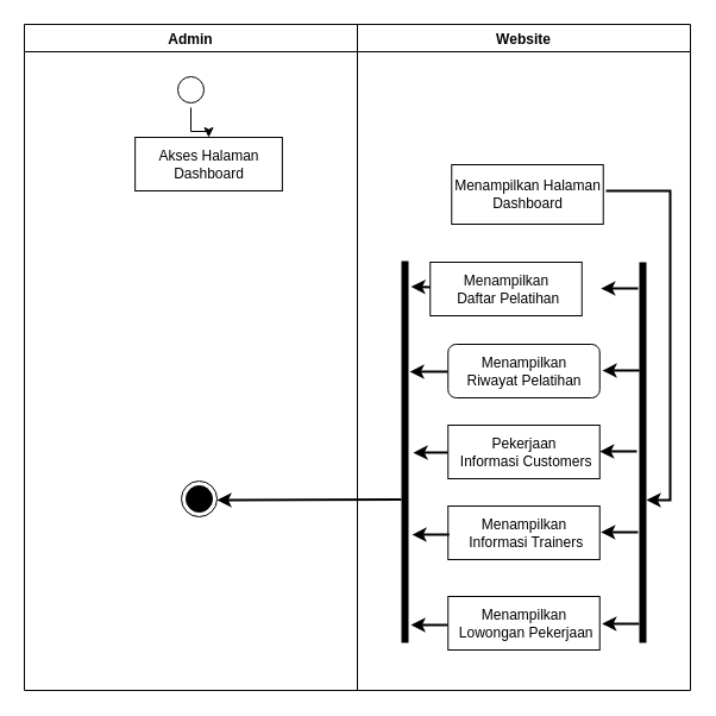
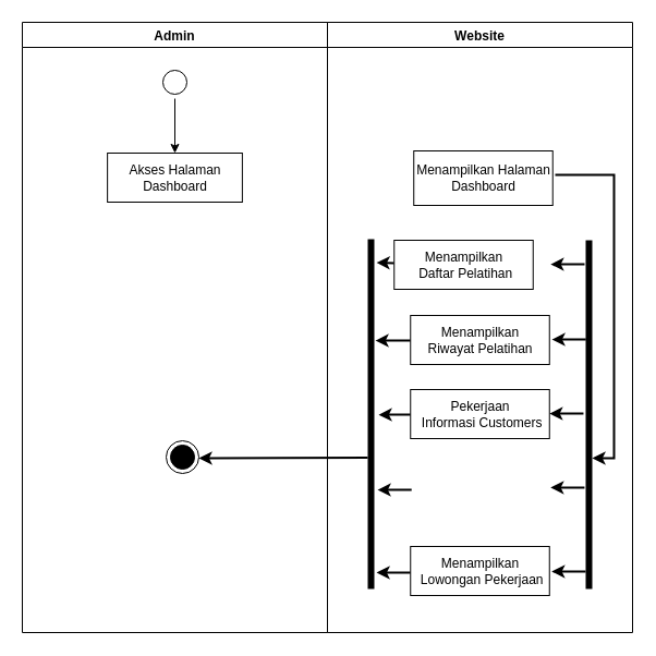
- <mxCell id="24" value="Akses Halaman&lt;br&gt;Dashboard" style="html=1;strokeColor=#000000;fillColor=default;" parent="21" vertex="1"><mxGeometry x="93.13" y="95" width="123.75" height="45" as="geometry" /></mxCell>
+ <mxCell id="24" value="Akses Halaman&lt;br&gt;Dashboard" style="html=1;strokeColor=#000000;fillColor=default;" parent="21" vertex="1"><mxGeometry x="78.13" y="120" width="123.75" height="45" as="geometry" /></mxCell>
- <mxCell id="8" value="Menampilkan&lt;br&gt;Riwayat Pelatihan" style="html=1;strokeColor=#000000;fillColor=default;rounded=1;" parent="2" vertex="1"><mxGeometry x="76.25" y="269" width="127.5" height="45" as="geometry" /></mxCell>
+ <mxCell id="8" value="Menampilkan&lt;br&gt;Riwayat Pelatihan" style="html=1;strokeColor=#000000;fillColor=default;" parent="2" vertex="1"><mxGeometry x="76.25" y="269" width="127.5" height="45" as="geometry" /></mxCell>
- <mxCell id="11" value="Menampilkan &lt;br&gt;&amp;nbsp;Informasi Trainers" style="html=1;strokeColor=#000000;fillColor=default;" parent="2" vertex="1"><mxGeometry x="76.25" y="405" width="127.5" height="45" as="geometry" /></mxCell>
